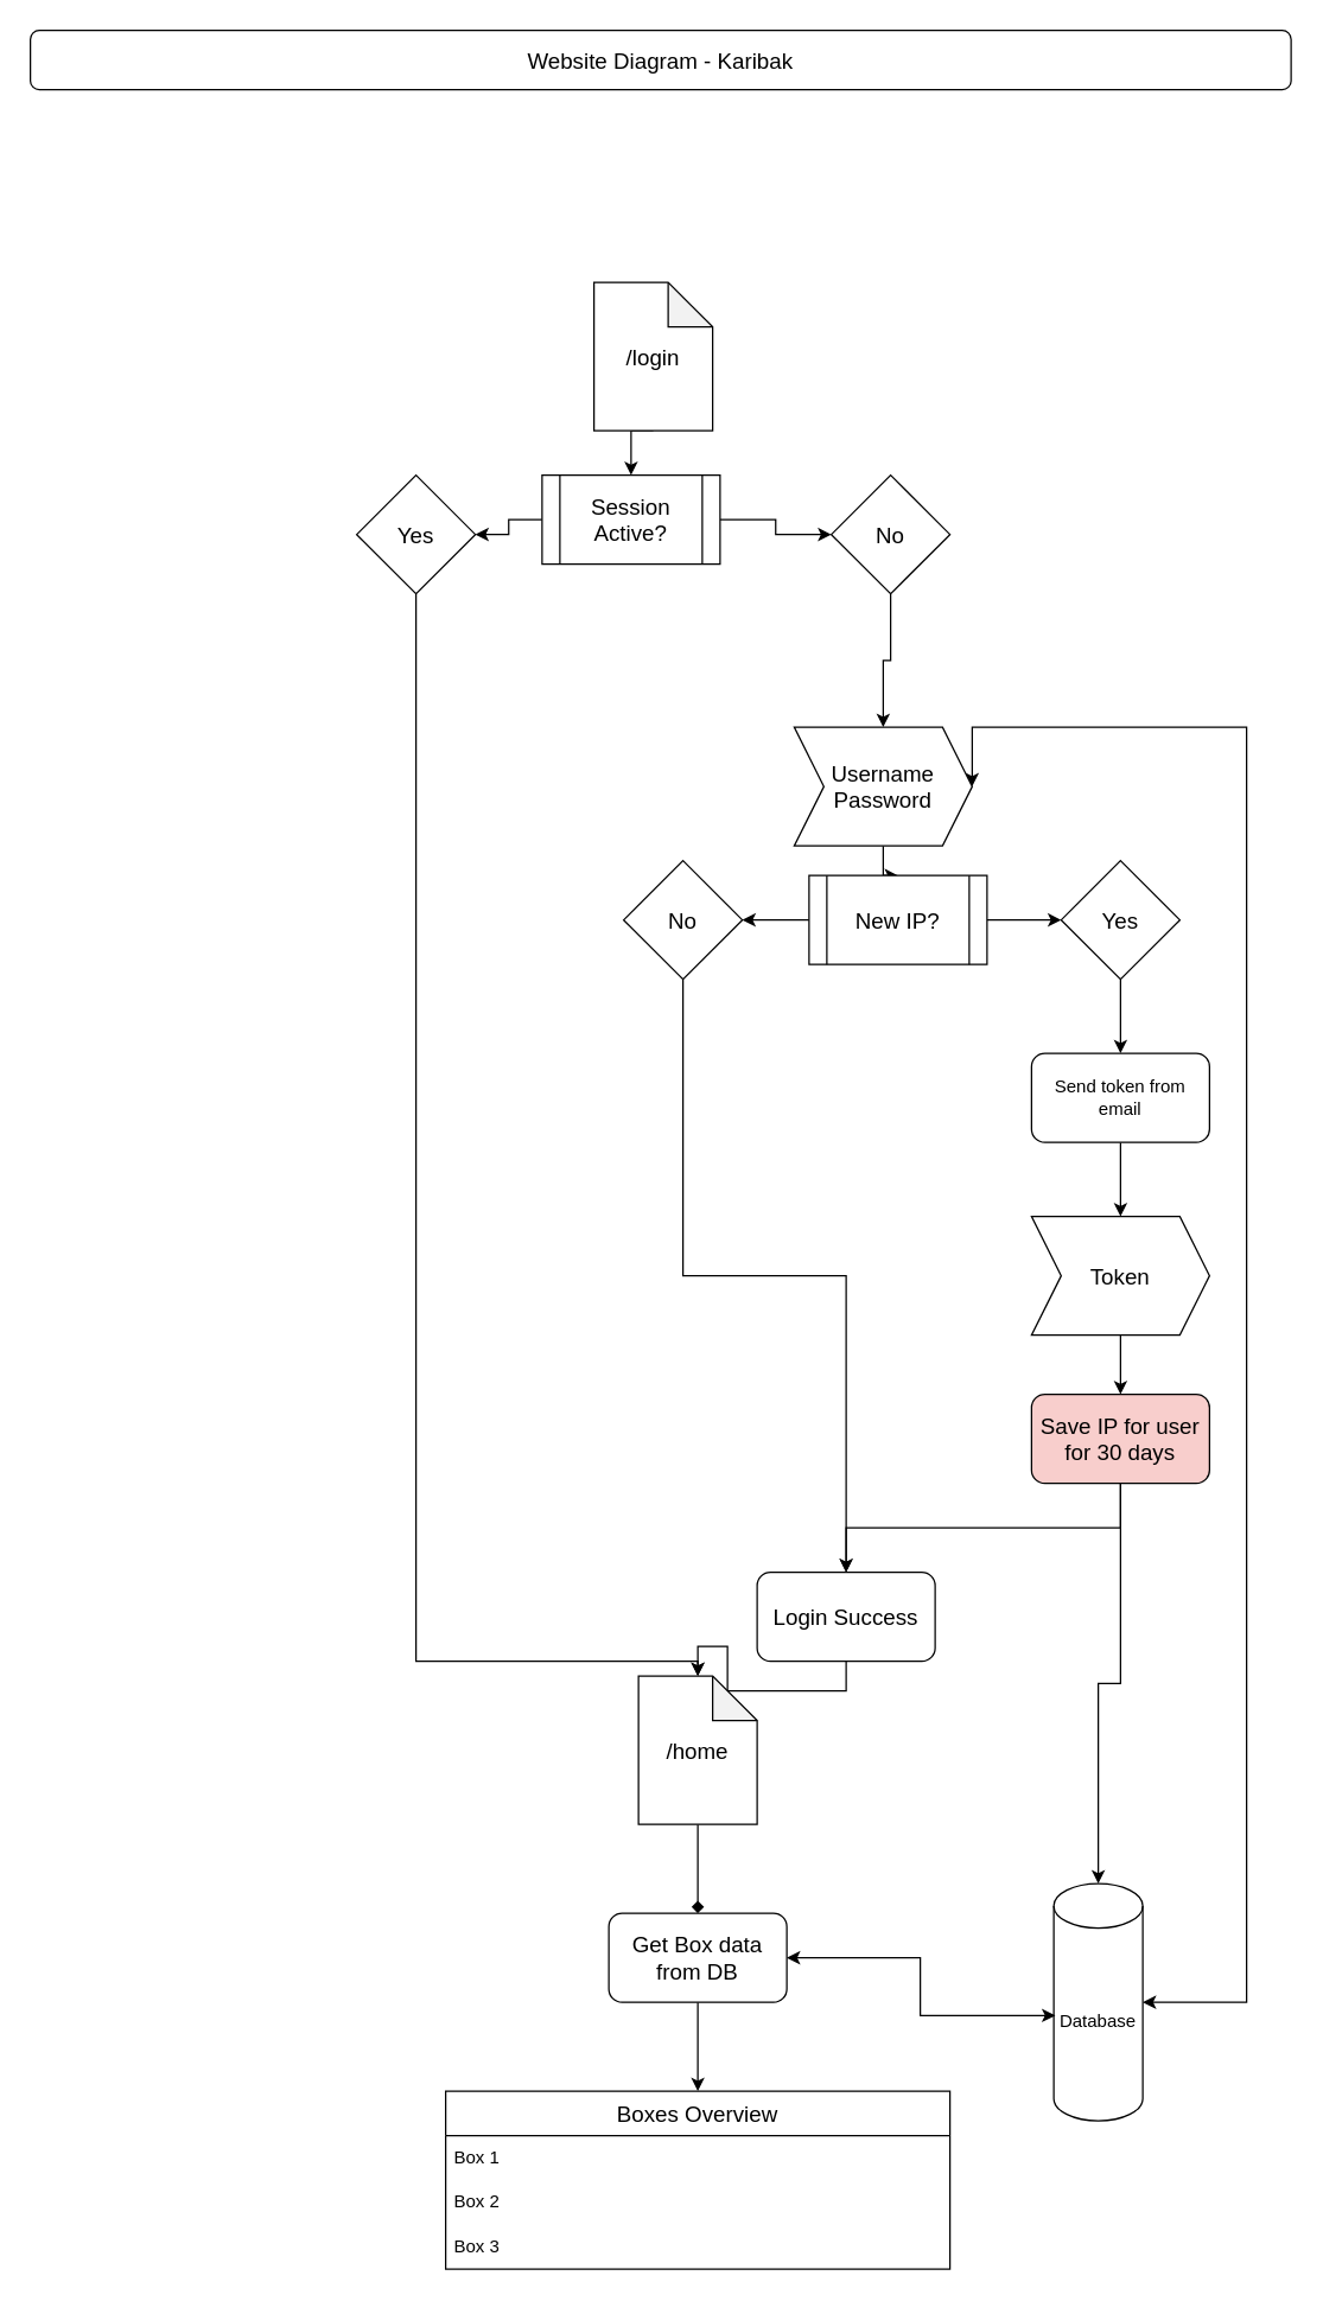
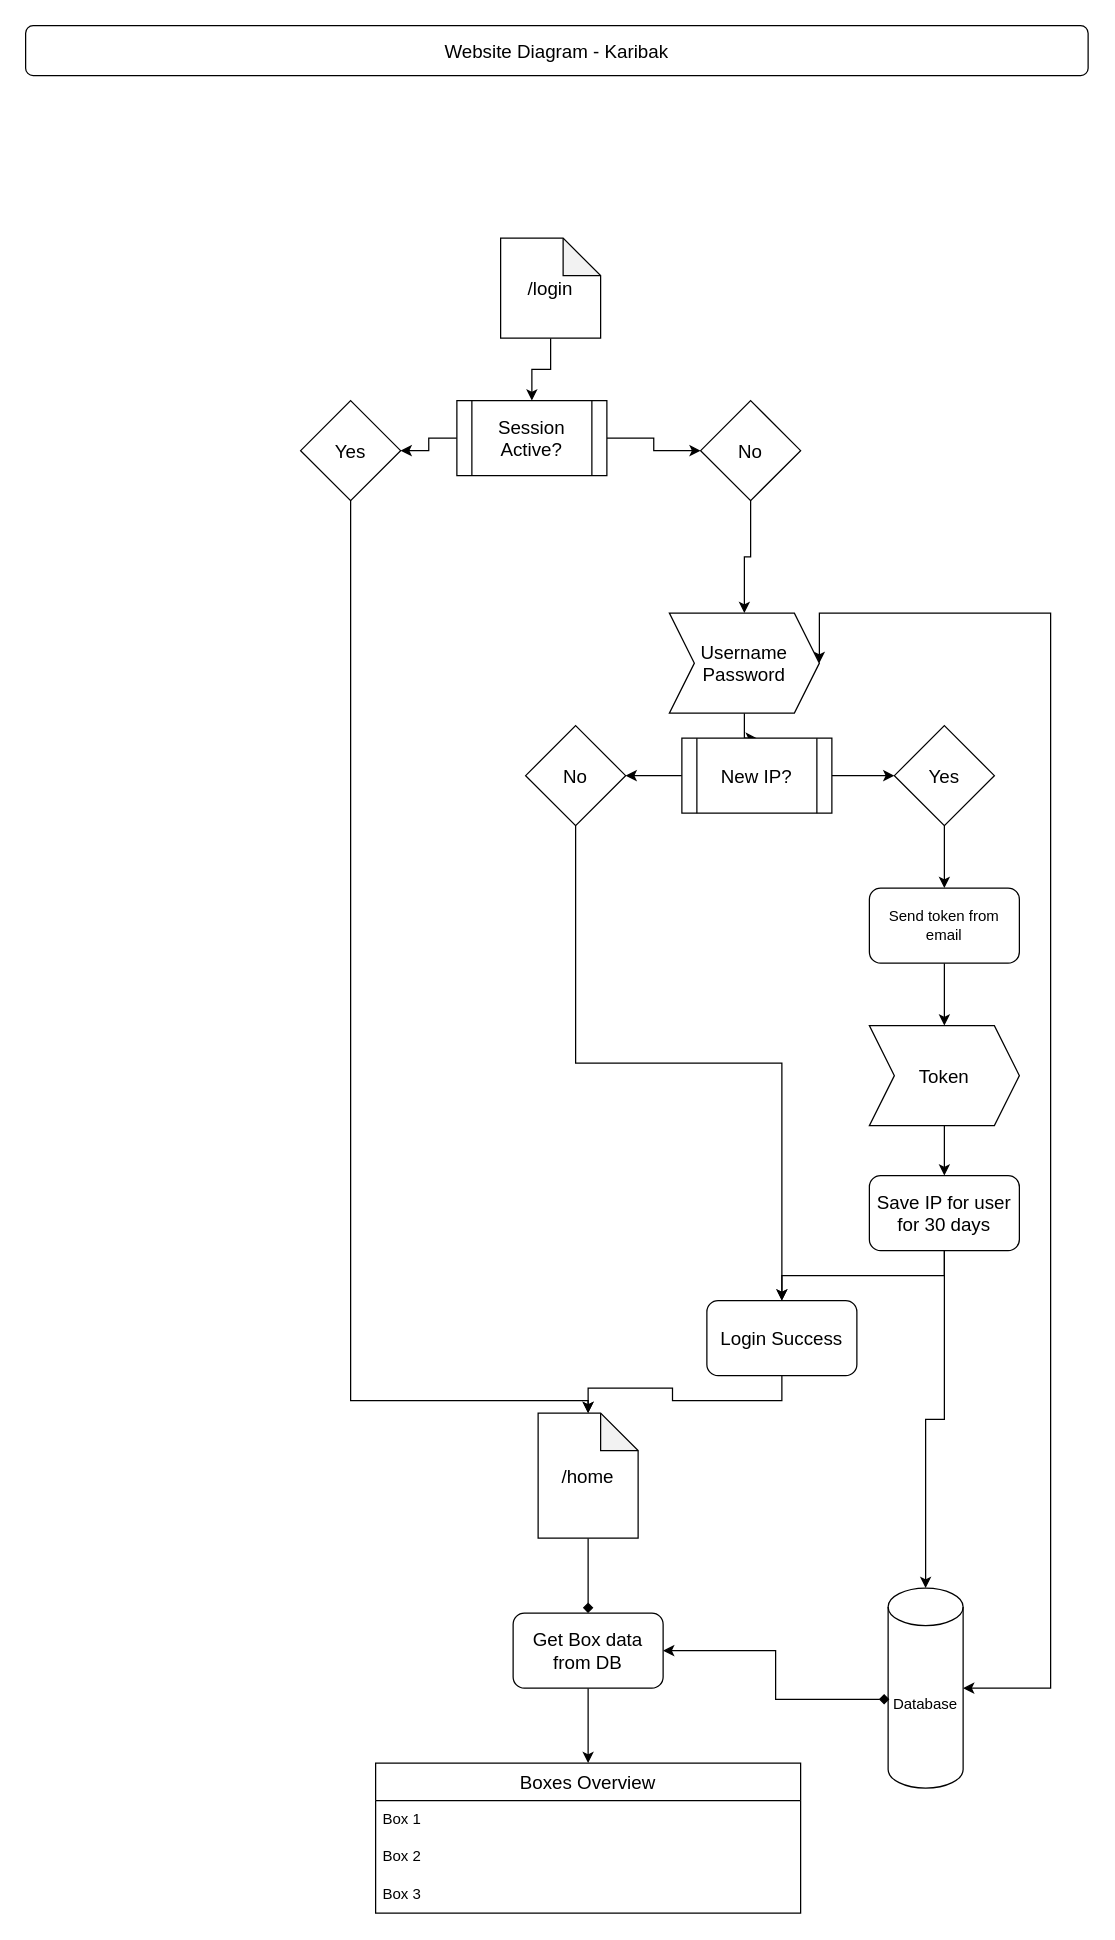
- <mxCell id="10" value="&lt;font style=&quot;font-size: 15px;&quot;&gt;/login&lt;/font&gt;" style="shape=note;whiteSpace=wrap;html=1;backgroundOutline=1;darkOpacity=0.05;" vertex="1" parent="1"><mxGeometry x="400" y="190" width="80" height="100" as="geometry" /></mxCell>
+ <mxCell id="10" value="&lt;font style=&quot;font-size: 15px;&quot;&gt;/login&lt;/font&gt;" style="shape=note;whiteSpace=wrap;html=1;backgroundOutline=1;darkOpacity=0.05;" vertex="1" parent="1"><mxGeometry x="400" y="190" width="80" height="80" as="geometry" /></mxCell>
- <mxCell id="27" value="&lt;font style=&quot;font-size: 15px;&quot;&gt;Save IP for user for 30 days&lt;/font&gt;" style="rounded=1;whiteSpace=wrap;html=1;fillColor=#f8cecc;" vertex="1" parent="1"><mxGeometry x="695" y="940" width="120" height="60" as="geometry" /></mxCell>
+ <mxCell id="27" value="&lt;font style=&quot;font-size: 15px;&quot;&gt;Save IP for user for 30 days&lt;/font&gt;" style="rounded=1;whiteSpace=wrap;html=1;" vertex="1" parent="1"><mxGeometry x="695" y="940" width="120" height="60" as="geometry" /></mxCell>
- <mxCell id="29" value="&lt;font style=&quot;font-size: 15px;&quot;&gt;Login Success&lt;/font&gt;" style="rounded=1;whiteSpace=wrap;html=1;" vertex="1" parent="1"><mxGeometry x="510" y="1060" width="120" height="60" as="geometry" /></mxCell>
+ <mxCell id="29" value="&lt;font style=&quot;font-size: 15px;&quot;&gt;Login Success&lt;/font&gt;" style="rounded=1;whiteSpace=wrap;html=1;" vertex="1" parent="1"><mxGeometry x="565" y="1040" width="120" height="60" as="geometry" /></mxCell>
- <mxCell id="36" style="edgeStyle=orthogonalEdgeStyle;rounded=0;orthogonalLoop=1;jettySize=auto;html=1;exitX=1;exitY=0.5;exitDx=0;exitDy=0;entryX=0.017;entryY=0.556;entryDx=0;entryDy=0;entryPerimeter=0;startArrow=classic;startFill=1;" edge="1" parent="1" source="35" target="33"><mxGeometry relative="1" as="geometry" /></mxCell>
+ <mxCell id="36" style="edgeStyle=orthogonalEdgeStyle;rounded=0;orthogonalLoop=1;jettySize=auto;html=1;exitX=1;exitY=0.5;exitDx=0;exitDy=0;entryX=0.017;entryY=0.556;entryDx=0;entryDy=0;entryPerimeter=0;startArrow=classic;startFill=1;endArrow=diamond;" edge="1" parent="1" source="35" target="33"><mxGeometry relative="1" as="geometry" /></mxCell>
